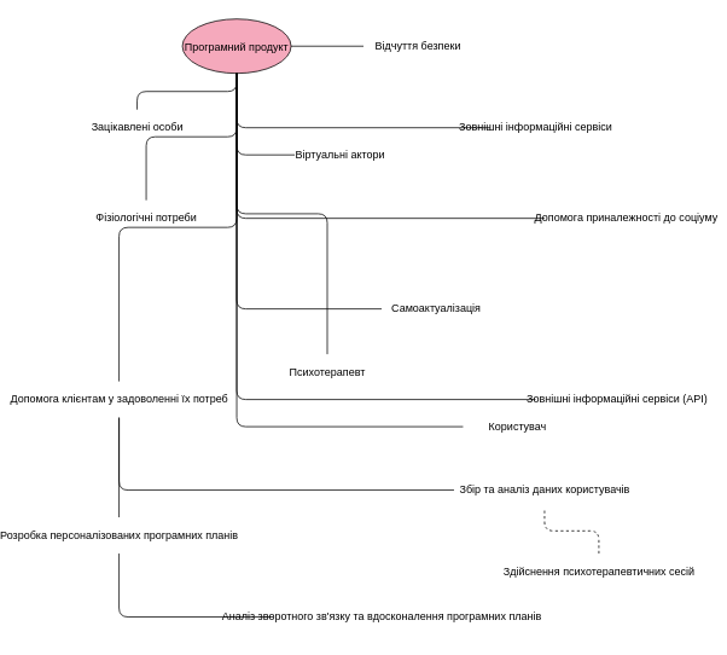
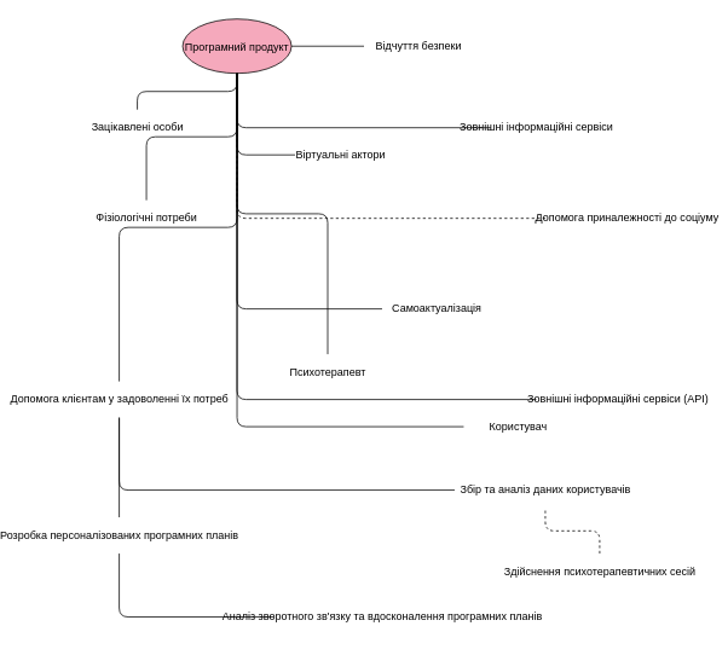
- <mxCell id="23" value="" style="edgeStyle=orthogonalEdgeStyle;endArrow=none;html=1;" parent="1" source="8" target="2" edge="1"><mxGeometry relative="1" as="geometry" /></mxCell>
+ <mxCell id="23" value="" style="edgeStyle=orthogonalEdgeStyle;endArrow=none;html=1;dashed=1;" parent="1" source="8" target="2" edge="1"><mxGeometry relative="1" as="geometry" /></mxCell>
